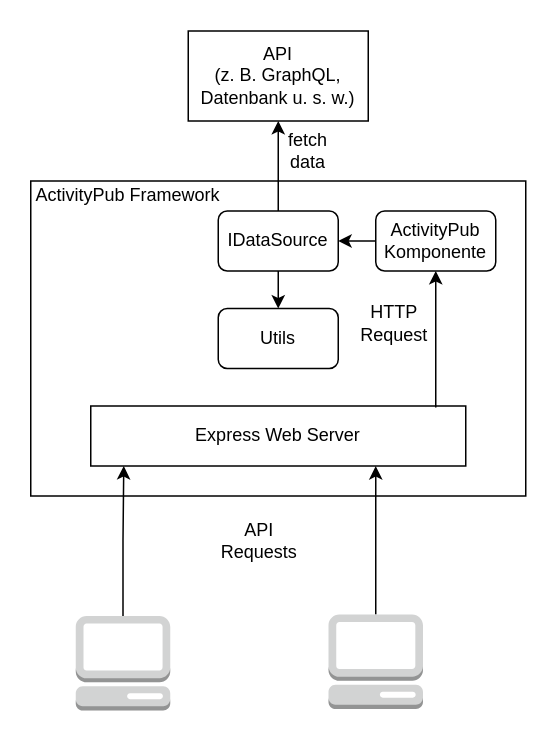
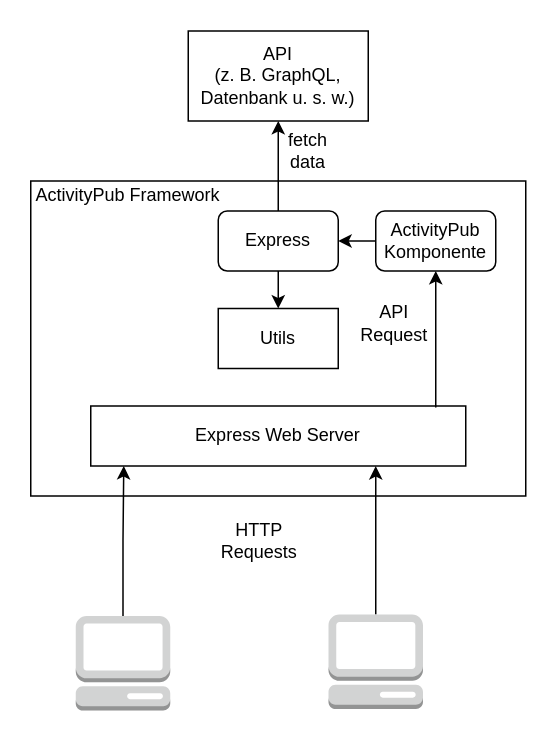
- <mxCell id="14" value="IDataSource" style="rounded=1;whiteSpace=wrap;html=1;" vertex="1" parent="1"><mxGeometry x="145" y="140" width="80" height="40" as="geometry" /></mxCell>
+ <mxCell id="14" value="Express" style="rounded=1;whiteSpace=wrap;html=1;" vertex="1" parent="1"><mxGeometry x="145" y="140" width="80" height="40" as="geometry" /></mxCell>
- <mxCell id="18" value="HTTP Request" style="text;html=1;strokeColor=none;fillColor=none;align=center;verticalAlign=middle;whiteSpace=wrap;rounded=0;" vertex="1" parent="1"><mxGeometry x="235" y="205" width="55" height="20" as="geometry" /></mxCell>
+ <mxCell id="18" value="API Request" style="text;html=1;strokeColor=none;fillColor=none;align=center;verticalAlign=middle;whiteSpace=wrap;rounded=0;" vertex="1" parent="1"><mxGeometry x="235" y="205" width="55" height="20" as="geometry" /></mxCell>
- <mxCell id="12" value="Utils" style="rounded=1;whiteSpace=wrap;html=1;" vertex="1" parent="1"><mxGeometry x="145" y="205" width="80" height="40" as="geometry" /></mxCell>
+ <mxCell id="12" value="Utils" style="whiteSpace=wrap;html=1;rounded=0;" vertex="1" parent="1"><mxGeometry x="145" y="205" width="80" height="40" as="geometry" /></mxCell>
- <mxCell id="17" value="API Requests" style="text;html=1;strokeColor=none;fillColor=none;align=center;verticalAlign=middle;whiteSpace=wrap;rounded=0;" vertex="1" parent="1"><mxGeometry x="145" y="350" width="55" height="20" as="geometry" /></mxCell>
+ <mxCell id="17" value="HTTP Requests" style="text;html=1;strokeColor=none;fillColor=none;align=center;verticalAlign=middle;whiteSpace=wrap;rounded=0;" vertex="1" parent="1"><mxGeometry x="145" y="350" width="55" height="20" as="geometry" /></mxCell>
